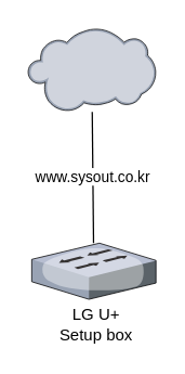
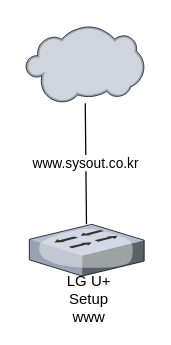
- <mxCell id="4" value="LG U+ Setup box" style="text;html=1;strokeColor=none;fillColor=none;align=center;verticalAlign=middle;whiteSpace=wrap;rounded=0;" vertex="1" parent="3"><mxGeometry x="18" y="44.5" width="60" height="30" as="geometry" /></mxCell>
+ <mxCell id="4" value="LG U+ Setup www" style="text;html=1;strokeColor=none;fillColor=none;align=center;verticalAlign=middle;whiteSpace=wrap;rounded=0;" vertex="1" parent="3"><mxGeometry x="18" y="44.5" width="60" height="30" as="geometry" /></mxCell>
